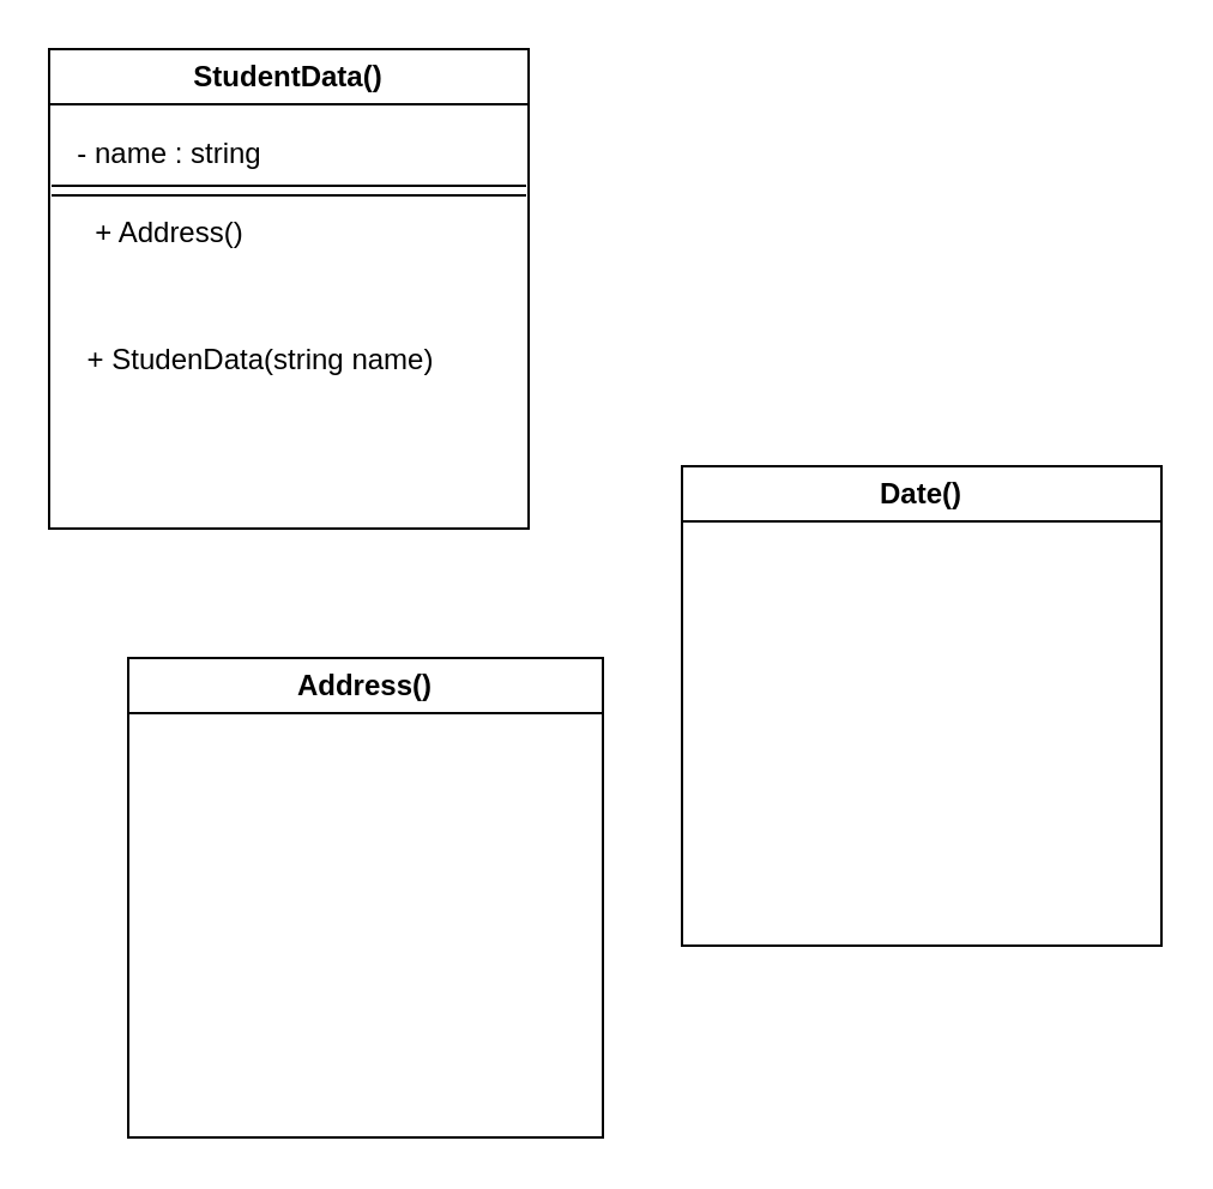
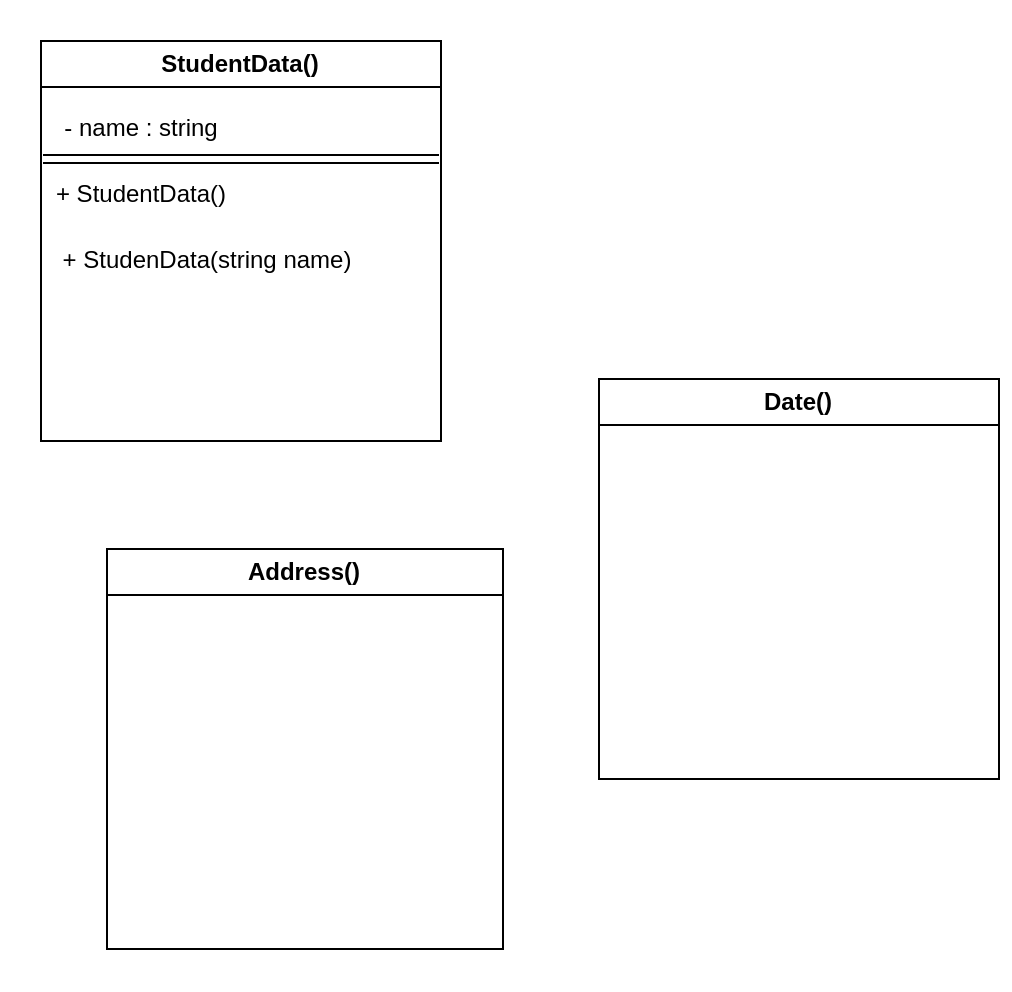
- <mxCell id="5" value="+ Address()" style="text;html=1;align=center;verticalAlign=middle;resizable=0;points=[];autosize=1;strokeColor=none;fillColor=none;" vertex="1" parent="2"><mxGeometry y="60" width="99" height="33" as="geometry" /></mxCell>
+ <mxCell id="5" value="+ StudentData()" style="text;html=1;align=center;verticalAlign=middle;resizable=0;points=[];autosize=1;strokeColor=none;fillColor=none;" vertex="1" parent="2"><mxGeometry y="60" width="99" height="33" as="geometry" /></mxCell>
- <mxCell id="6" value="+ StudenData(string name)" style="text;html=1;align=center;verticalAlign=middle;resizable=0;points=[];autosize=1;strokeColor=none;fillColor=none;" vertex="1" parent="2"><mxGeometry x="5" y="113" width="165" height="33" as="geometry" /></mxCell>
+ <mxCell id="6" value="+ StudenData(string name)" style="text;html=1;align=center;verticalAlign=middle;resizable=0;points=[];autosize=1;strokeColor=none;fillColor=none;" vertex="1" parent="2"><mxGeometry y="93" width="165" height="33" as="geometry" /></mxCell>
- <mxCell id="8" value="Date()" style="swimlane;whiteSpace=wrap;html=1;" vertex="1" parent="1"><mxGeometry x="284" y="194" width="200" height="200" as="geometry" /></mxCell>
+ <mxCell id="8" value="Date()" style="swimlane;whiteSpace=wrap;html=1;" vertex="1" parent="1"><mxGeometry x="299" y="189" width="200" height="200" as="geometry" /></mxCell>
